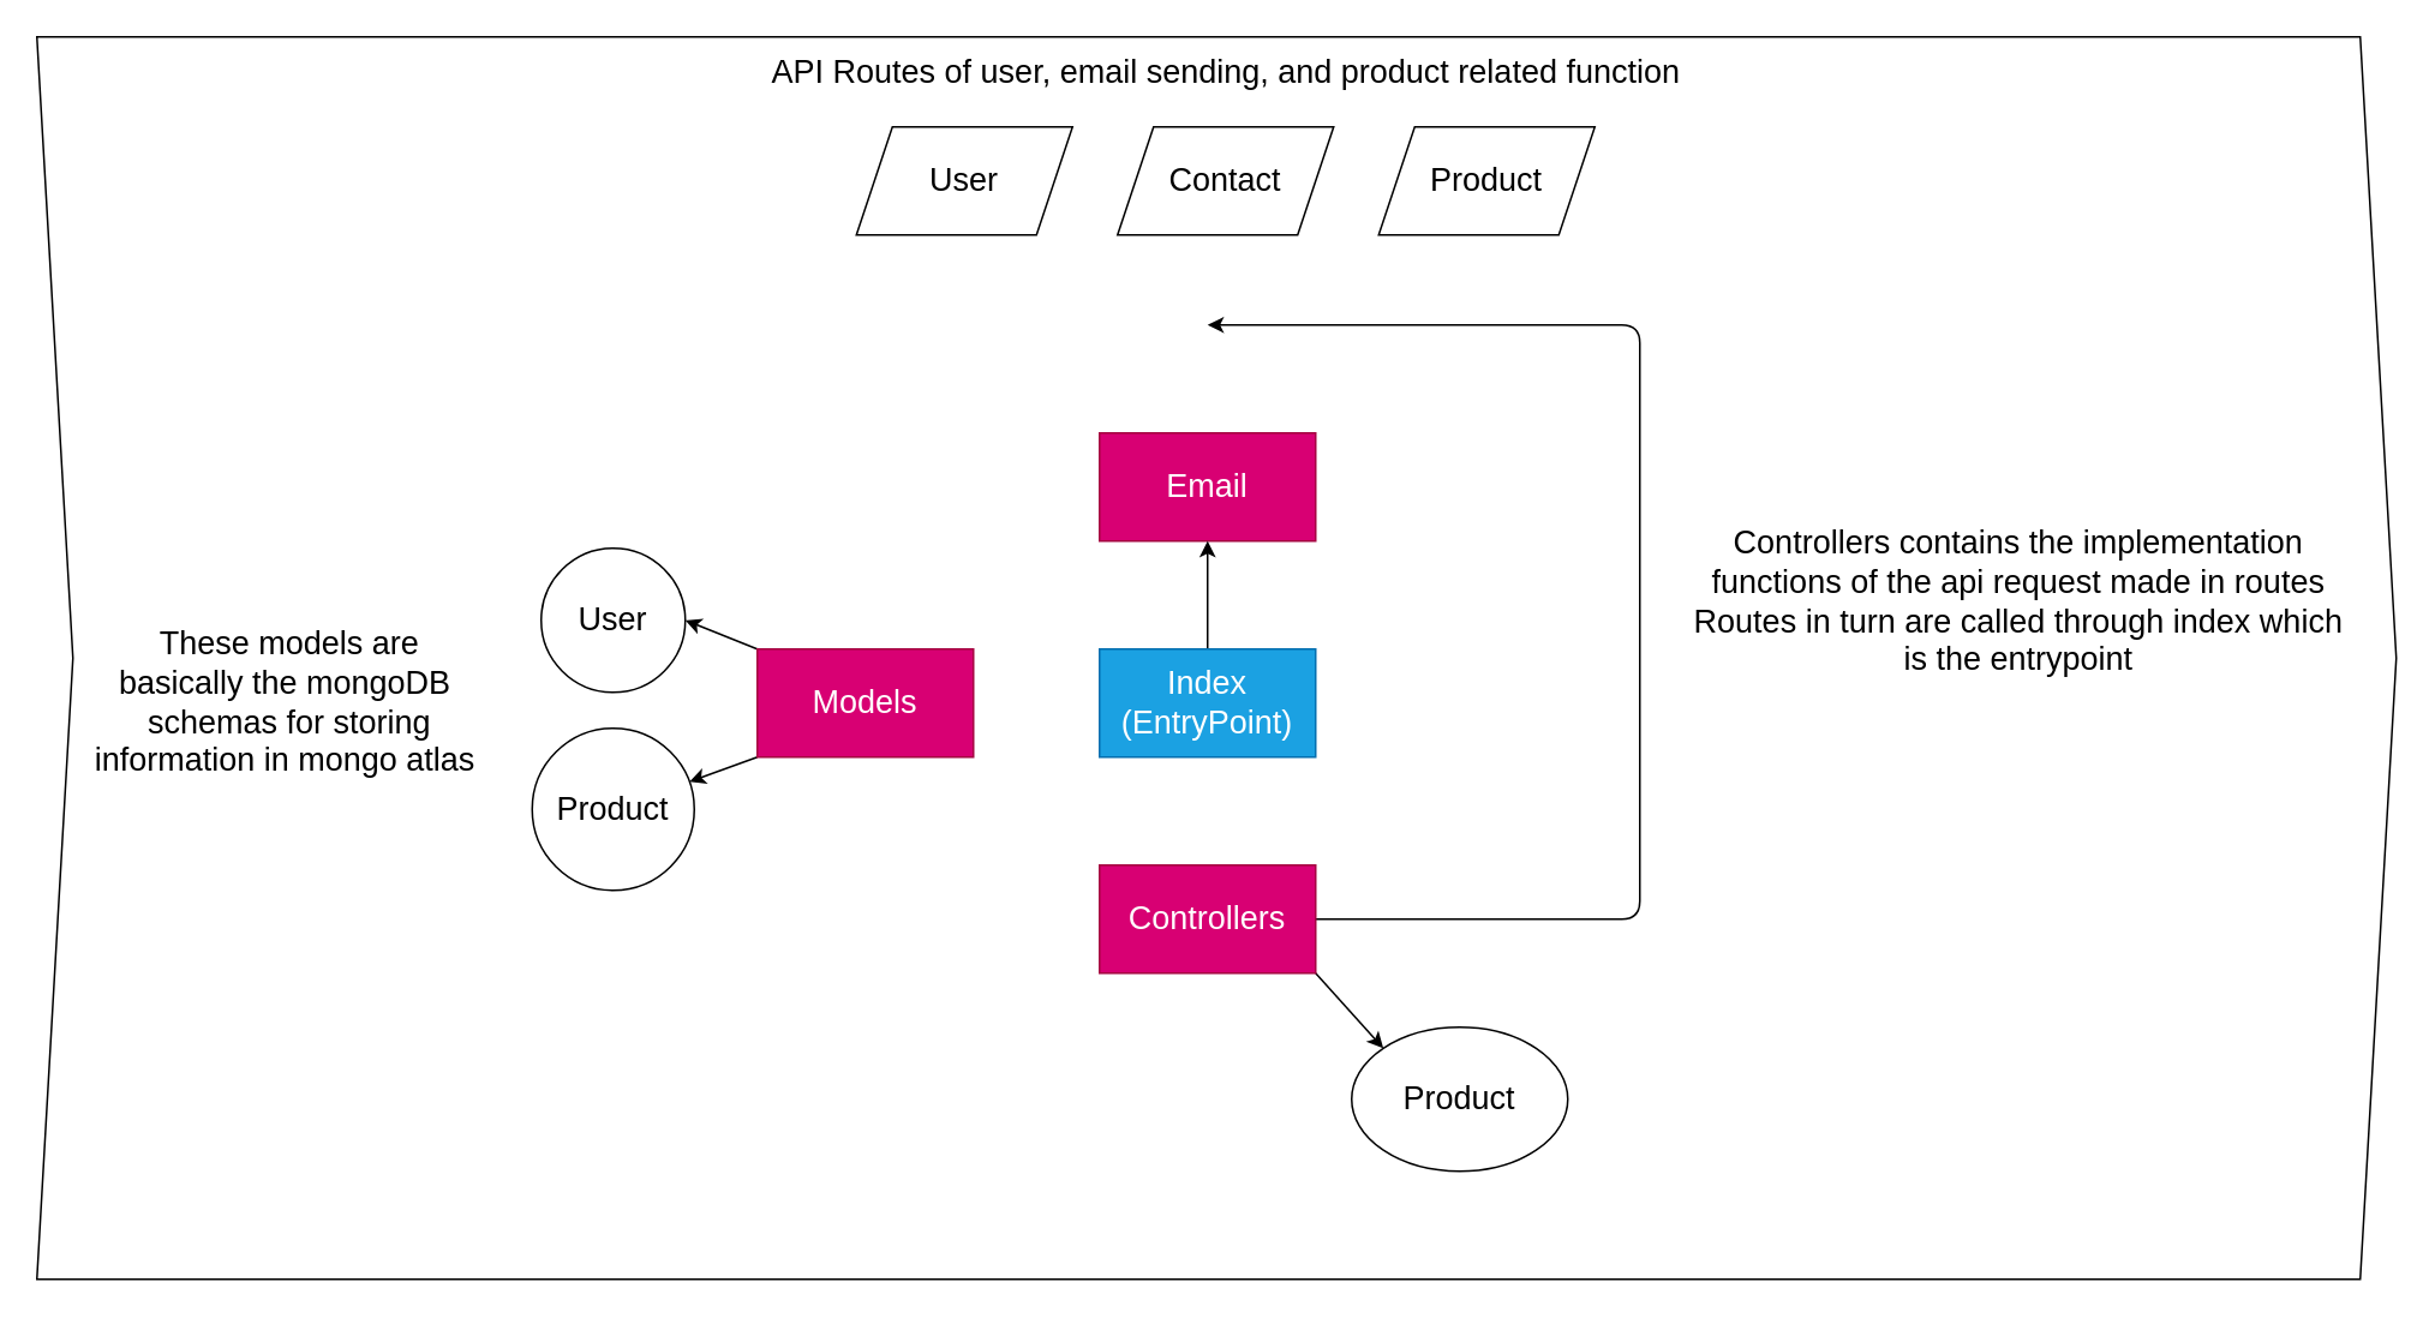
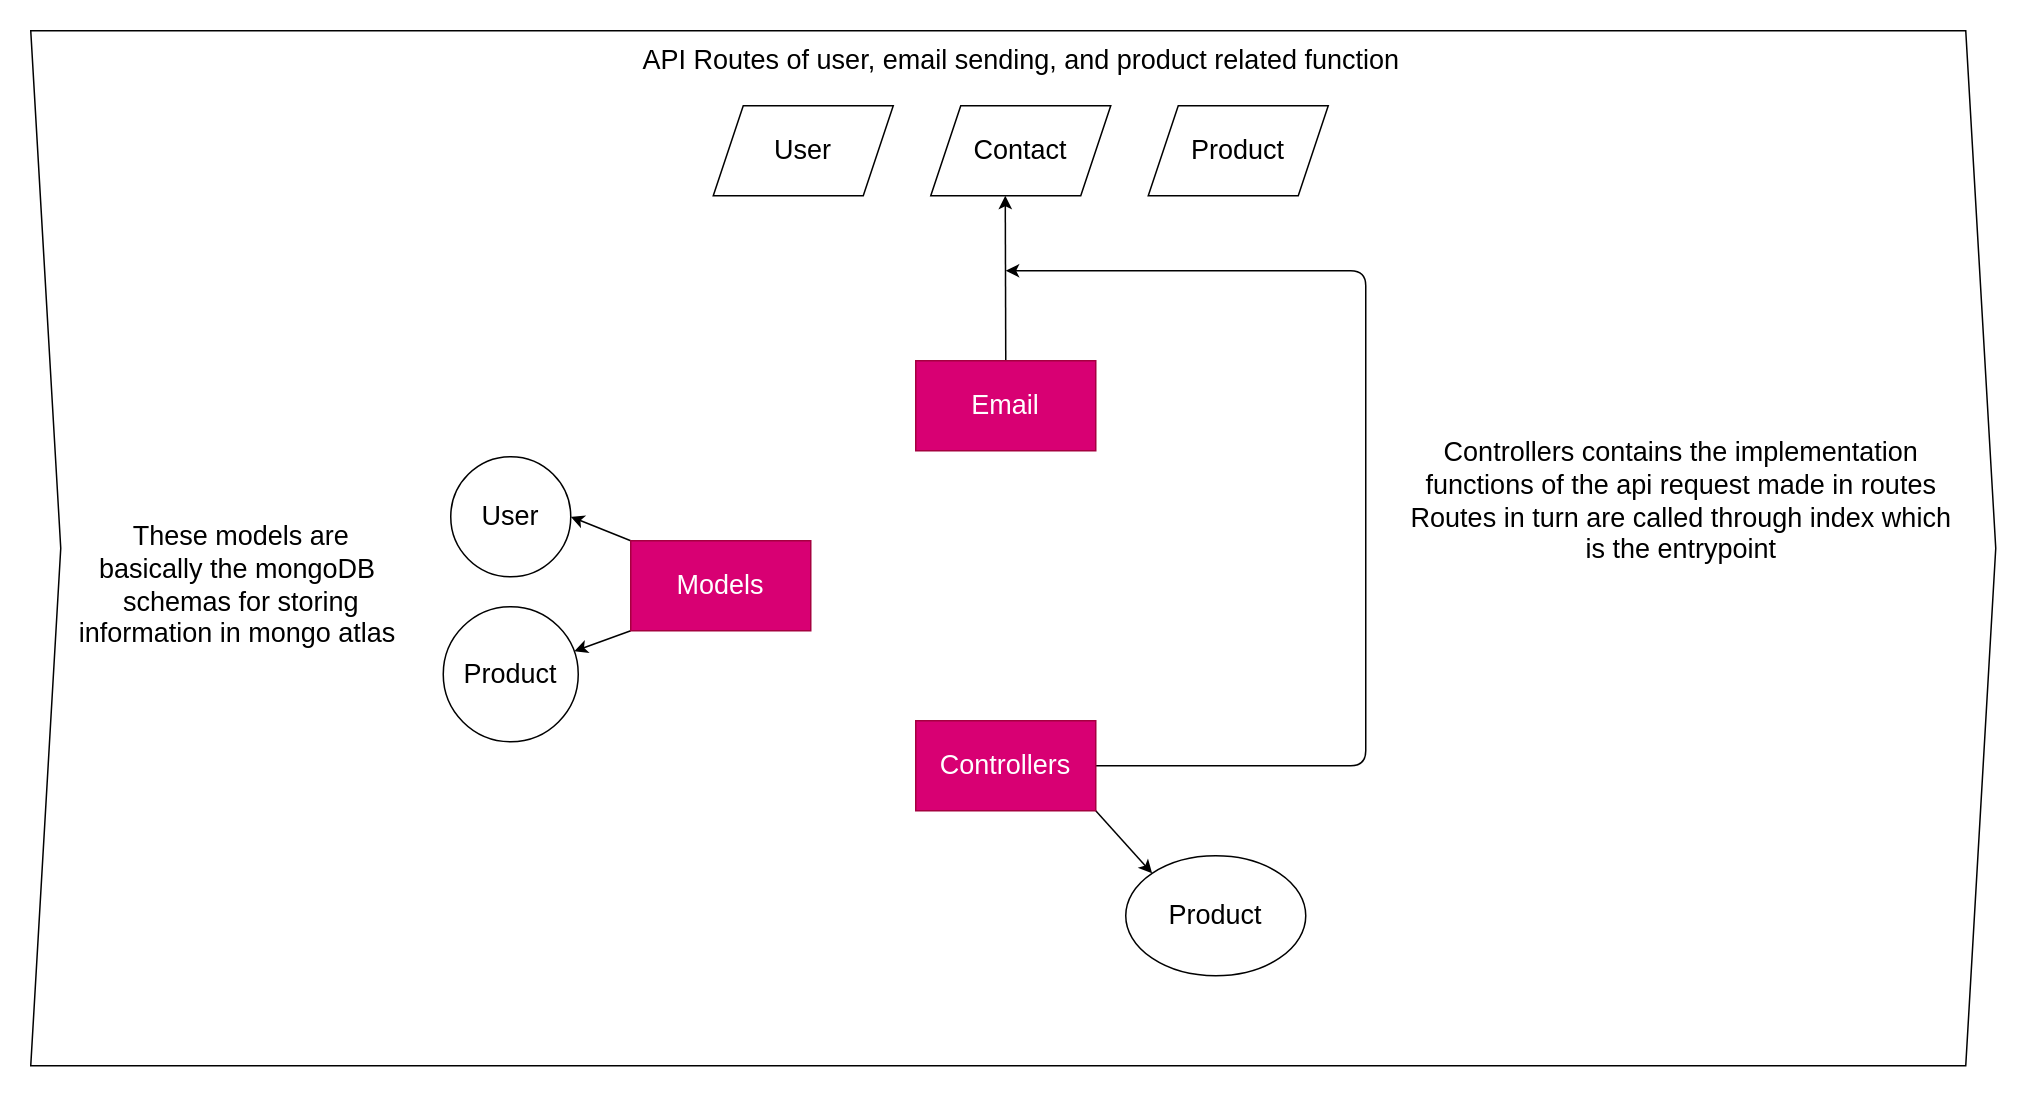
+ <mxCell id="8" style="edgeStyle=none;html=1;exitX=0.5;exitY=0;exitDx=0;exitDy=0;entryX=0.414;entryY=0.999;entryDx=0;entryDy=0;entryPerimeter=0;fontSize=18;" edge="1" parent="1" source="9" target="16"><mxGeometry relative="1" as="geometry" /></mxCell>
- <mxCell id="10" style="edgeStyle=none;html=1;entryX=0.5;entryY=1;entryDx=0;entryDy=0;fontSize=18;" edge="1" parent="1" source="11" target="9"><mxGeometry relative="1" as="geometry" /></mxCell>
- <mxCell id="11" value="Index&lt;br&gt;(EntryPoint)" style="whiteSpace=wrap;html=1;fontSize=18;fillColor=#1ba1e2;fontColor=#ffffff;strokeColor=#006EAF;" vertex="1" parent="1"><mxGeometry x="610" y="360" width="120" height="60" as="geometry" /></mxCell>
